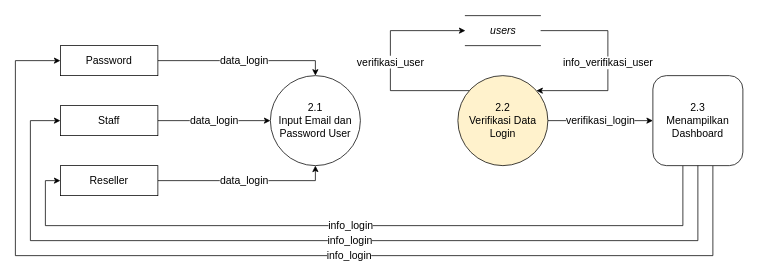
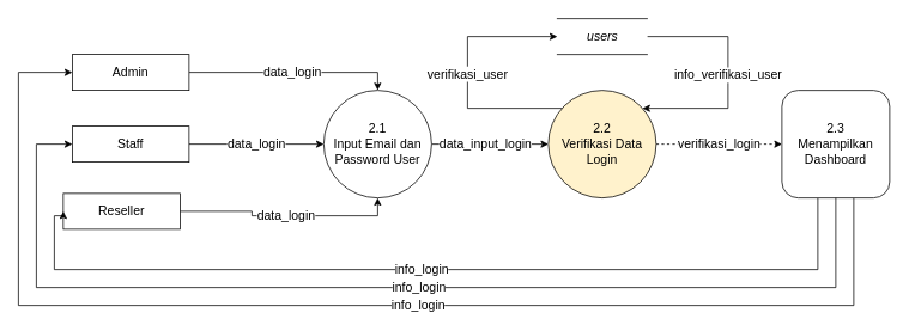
- <mxCell id="5" value="Password" style="rounded=0;whiteSpace=wrap;html=1;fontSize=14;" parent="1" vertex="1"><mxGeometry x="80" y="60" width="130" height="40" as="geometry" /></mxCell>
+ <mxCell id="5" value="Admin" style="rounded=0;whiteSpace=wrap;html=1;fontSize=14;" parent="1" vertex="1"><mxGeometry x="80" y="60" width="130" height="40" as="geometry" /></mxCell>
+ <mxCell id="2" value="data_input_login" style="edgeStyle=orthogonalEdgeStyle;rounded=0;orthogonalLoop=1;jettySize=auto;html=1;entryX=0;entryY=0.5;entryDx=0;entryDy=0;fontSize=14;" parent="1" source="3" target="10" edge="1"><mxGeometry x="-0.077" relative="1" as="geometry"><mxPoint as="offset" /></mxGeometry></mxCell>
- <mxCell id="8" value="verifikasi_login" style="edgeStyle=orthogonalEdgeStyle;rounded=0;orthogonalLoop=1;jettySize=auto;html=1;entryX=0;entryY=0.5;entryDx=0;entryDy=0;fontSize=14;" parent="1" source="10" target="13" edge="1"><mxGeometry relative="1" as="geometry" /></mxCell>
+ <mxCell id="8" value="verifikasi_login" style="edgeStyle=orthogonalEdgeStyle;rounded=0;orthogonalLoop=1;jettySize=auto;html=1;entryX=0;entryY=0.5;entryDx=0;entryDy=0;fontSize=14;dashed=1;" parent="1" source="10" target="13" edge="1"><mxGeometry relative="1" as="geometry" /></mxCell>
- <mxCell id="7" value="Reseller" style="rounded=0;whiteSpace=wrap;html=1;fontSize=14;" parent="1" vertex="1"><mxGeometry x="80" y="220" width="130" height="40" as="geometry" /></mxCell>
+ <mxCell id="7" value="Reseller" style="rounded=0;whiteSpace=wrap;html=1;fontSize=14;" parent="1" vertex="1"><mxGeometry x="70" y="215" width="130" height="40" as="geometry" /></mxCell>
